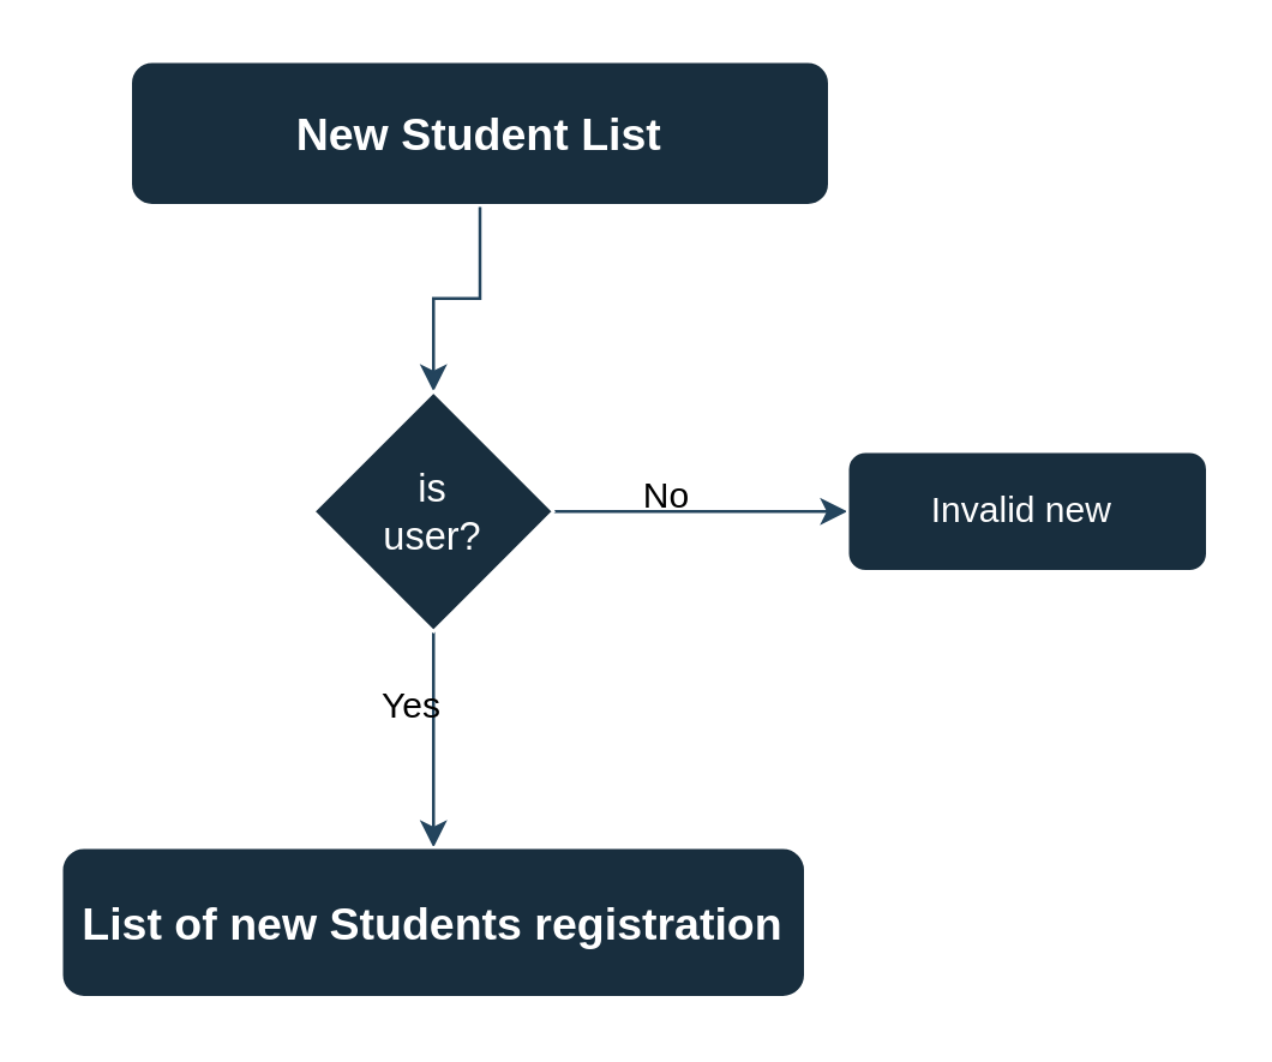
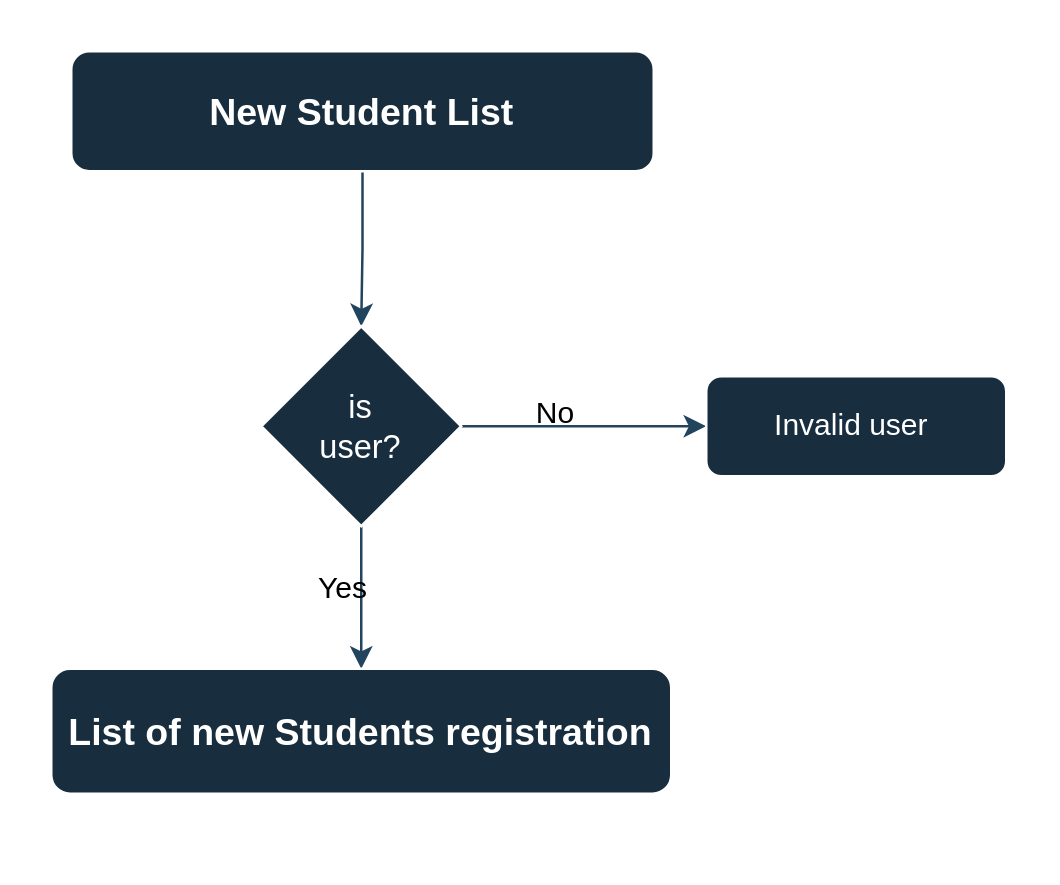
- <mxCell id="3" value="New Student List" style="rounded=1;whiteSpace=wrap;html=1;fontSize=15;glass=0;strokeWidth=1;shadow=0;labelBackgroundColor=none;fillColor=#182E3E;strokeColor=#FFFFFF;fontColor=#FFFFFF;fontStyle=1" vertex="1" parent="1"><mxGeometry x="43" y="20" width="233" height="48" as="geometry" /></mxCell>
+ <mxCell id="3" value="New Student List" style="rounded=1;whiteSpace=wrap;html=1;fontSize=15;glass=0;strokeWidth=1;shadow=0;labelBackgroundColor=none;fillColor=#182E3E;strokeColor=#FFFFFF;fontColor=#FFFFFF;fontStyle=1" vertex="1" parent="1"><mxGeometry x="28" y="20" width="233" height="48" as="geometry" /></mxCell>
- <mxCell id="5" value="Invalid new&amp;nbsp;" style="rounded=1;whiteSpace=wrap;html=1;strokeColor=#FFFFFF;fontColor=#FFFFFF;fillColor=#182E3E;" vertex="1" parent="1"><mxGeometry x="282" y="150" width="120" height="40" as="geometry" /></mxCell>
+ <mxCell id="5" value="Invalid user&amp;nbsp;" style="rounded=1;whiteSpace=wrap;html=1;strokeColor=#FFFFFF;fontColor=#FFFFFF;fillColor=#182E3E;" vertex="1" parent="1"><mxGeometry x="282" y="150" width="120" height="40" as="geometry" /></mxCell>
- <mxCell id="9" value="List of new Students registration" style="rounded=1;whiteSpace=wrap;html=1;strokeColor=#FFFFFF;fontColor=#FFFFFF;fillColor=#182E3E;fontStyle=1;fontSize=15;" vertex="1" parent="1"><mxGeometry x="20" y="282" width="248" height="50" as="geometry" /></mxCell>
+ <mxCell id="9" value="List of new Students registration" style="rounded=1;whiteSpace=wrap;html=1;strokeColor=#FFFFFF;fontColor=#FFFFFF;fillColor=#182E3E;fontStyle=1;fontSize=15;" vertex="1" parent="1"><mxGeometry x="20" y="267" width="248" height="50" as="geometry" /></mxCell>
